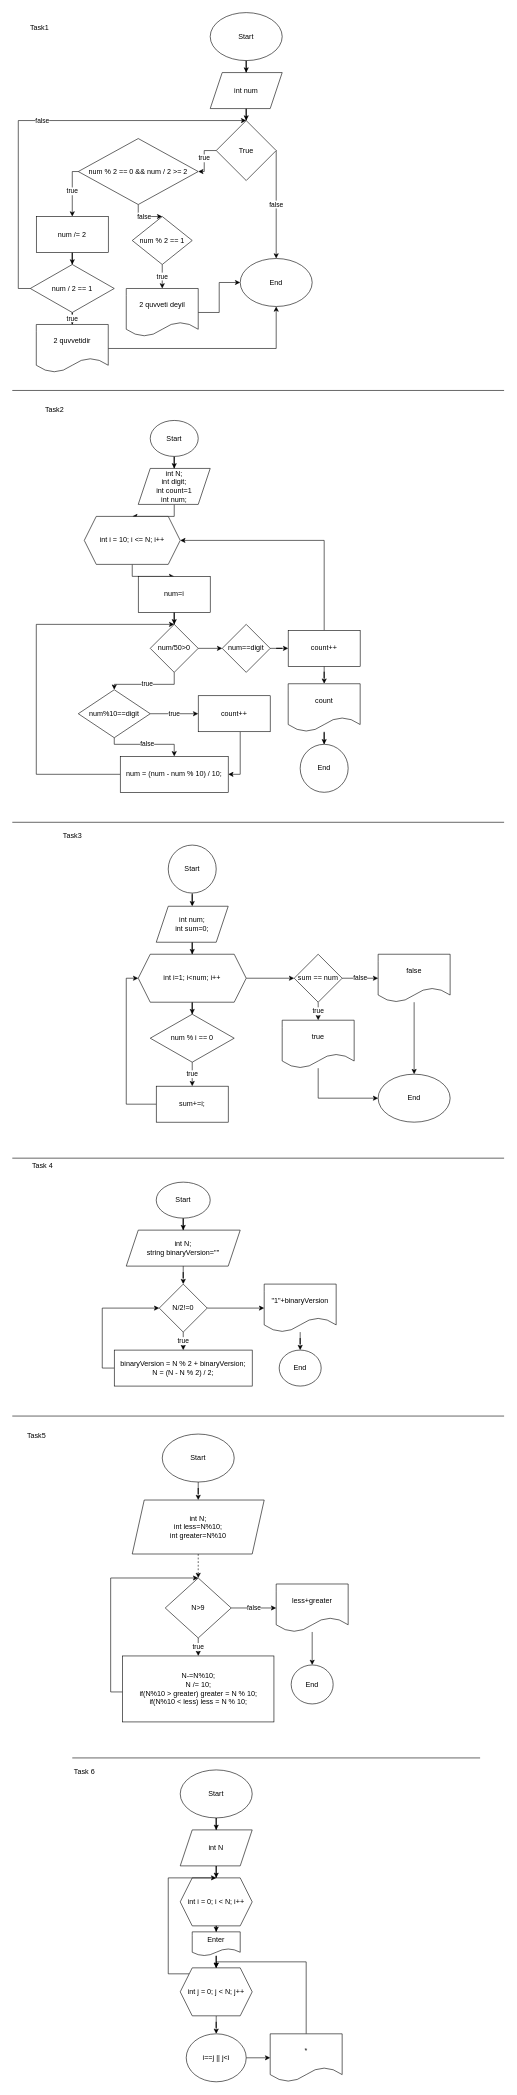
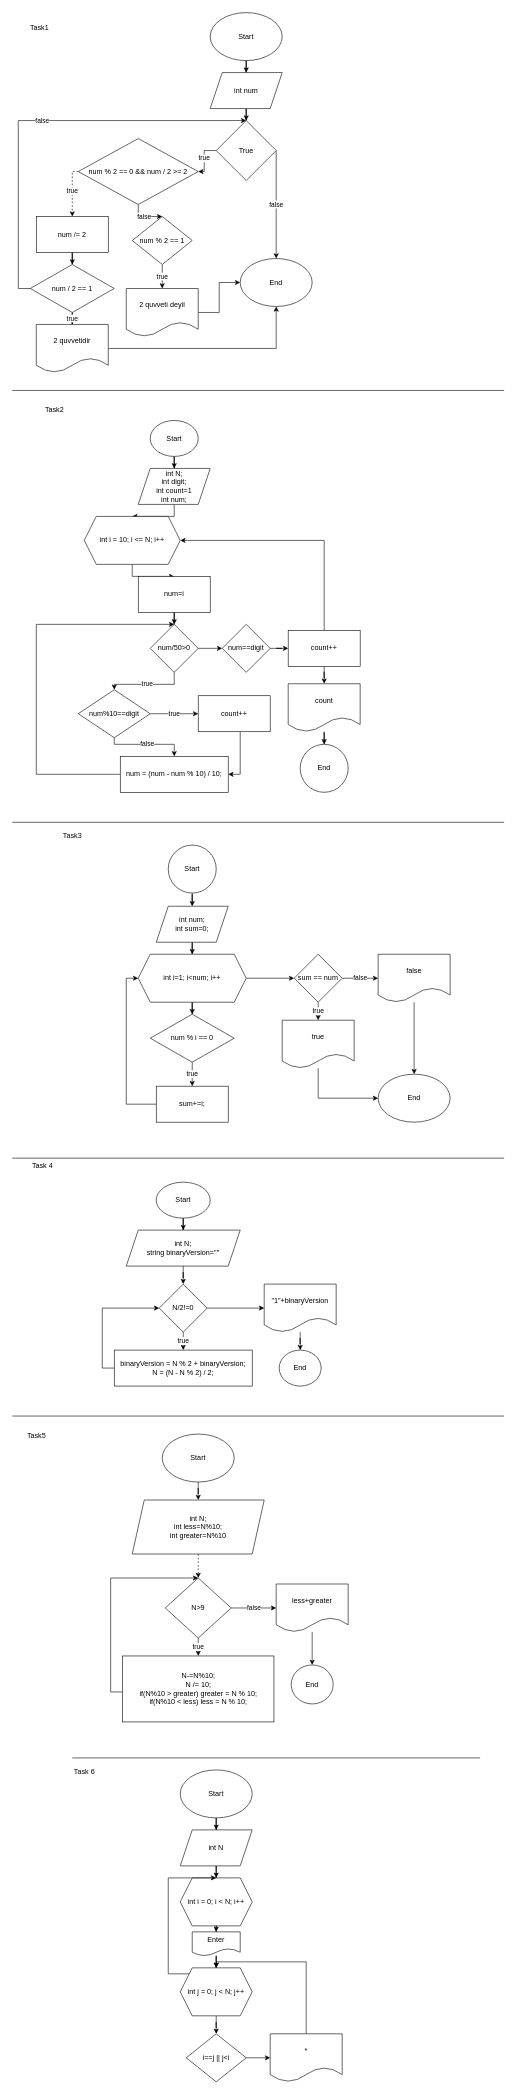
- <mxCell id="9" value="true" style="edgeStyle=orthogonalEdgeStyle;rounded=0;orthogonalLoop=1;jettySize=auto;html=1;entryX=0.5;entryY=0;entryDx=0;entryDy=0;" edge="1" parent="1" source="11" target="13"><mxGeometry relative="1" as="geometry"><Array as="points"><mxPoint x="120" y="285" /></Array></mxGeometry></mxCell>
+ <mxCell id="9" value="true" style="edgeStyle=orthogonalEdgeStyle;rounded=0;orthogonalLoop=1;jettySize=auto;html=1;entryX=0.5;entryY=0;entryDx=0;entryDy=0;dashed=1;" edge="1" parent="1" source="11" target="13"><mxGeometry relative="1" as="geometry"><Array as="points"><mxPoint x="120" y="285" /></Array></mxGeometry></mxCell>
- <mxCell id="114" value="i==j || j&amp;lt;i" style="ellipse;whiteSpace=wrap;html=1;" vertex="1" parent="1"><mxGeometry x="310" y="3390" width="100" height="80" as="geometry" /></mxCell>
+ <mxCell id="114" value="i==j || j&amp;lt;i" style="rhombus;whiteSpace=wrap;html=1;" vertex="1" parent="1"><mxGeometry x="310" y="3390" width="100" height="80" as="geometry" /></mxCell>
